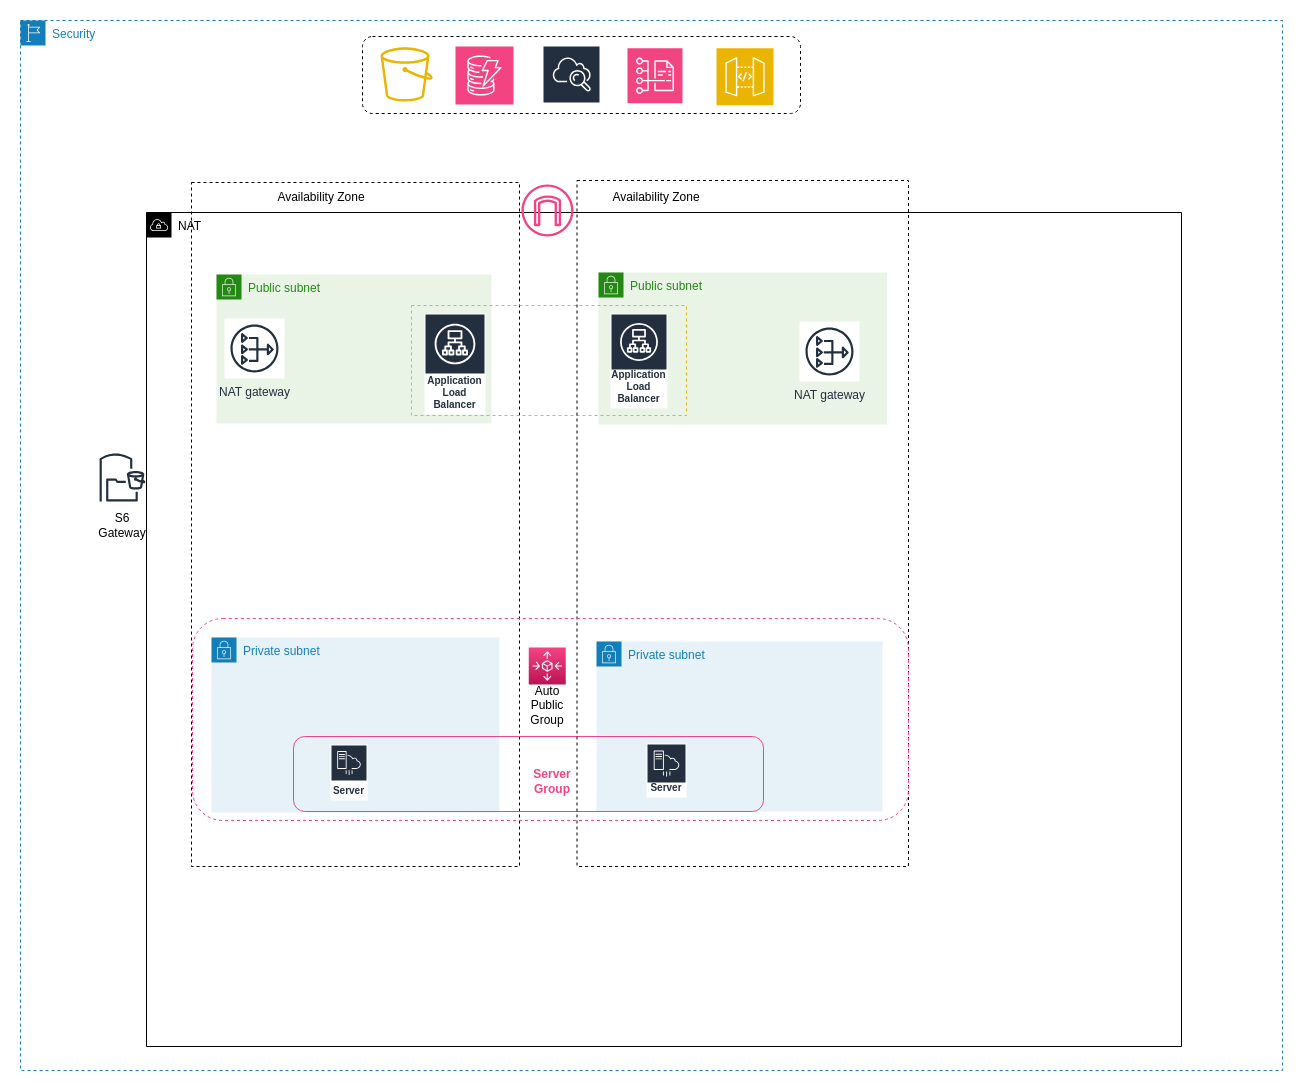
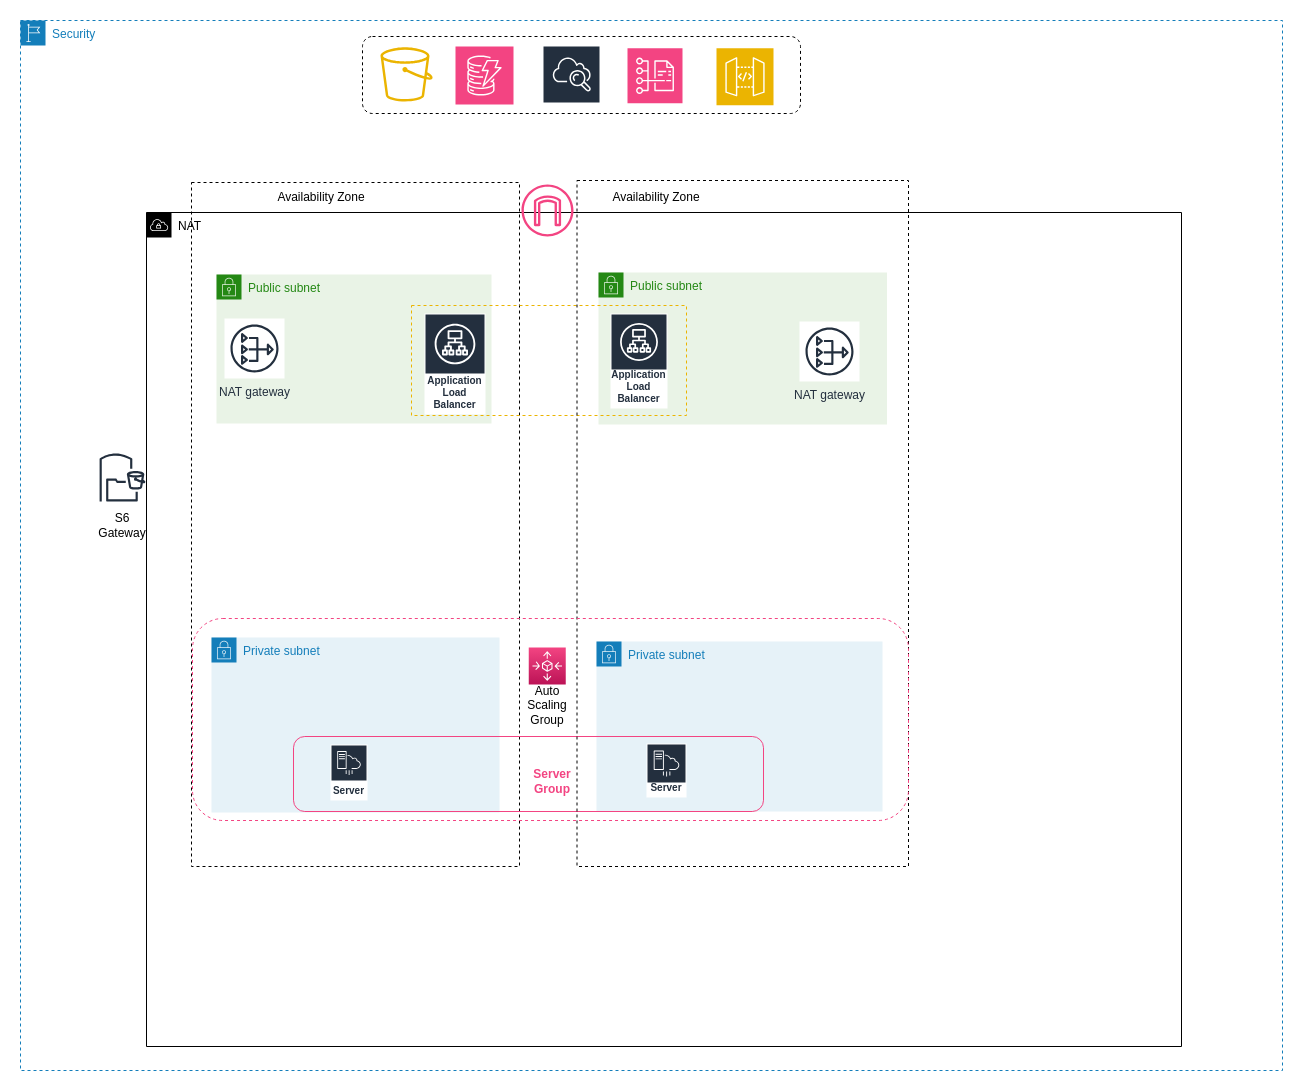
- <mxCell id="26" value="Auto Public&lt;br&gt;Group" style="text;html=1;strokeColor=none;fillColor=none;align=center;verticalAlign=middle;whiteSpace=wrap;rounded=0;" parent="8" vertex="1"><mxGeometry x="371" y="478" width="59.5" height="30" as="geometry" /></mxCell>
+ <mxCell id="26" value="Auto Scaling&lt;br&gt;Group" style="text;html=1;strokeColor=none;fillColor=none;align=center;verticalAlign=middle;whiteSpace=wrap;rounded=0;" parent="8" vertex="1"><mxGeometry x="371" y="478" width="59.5" height="30" as="geometry" /></mxCell>
